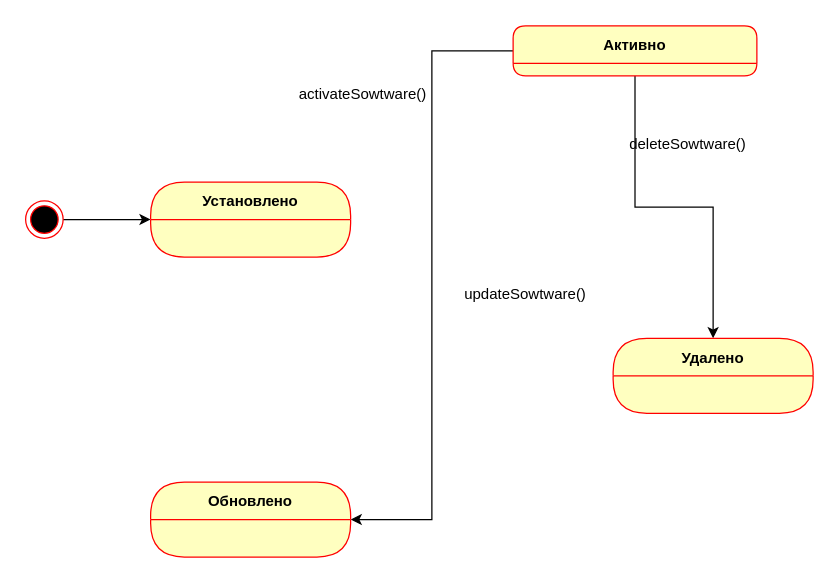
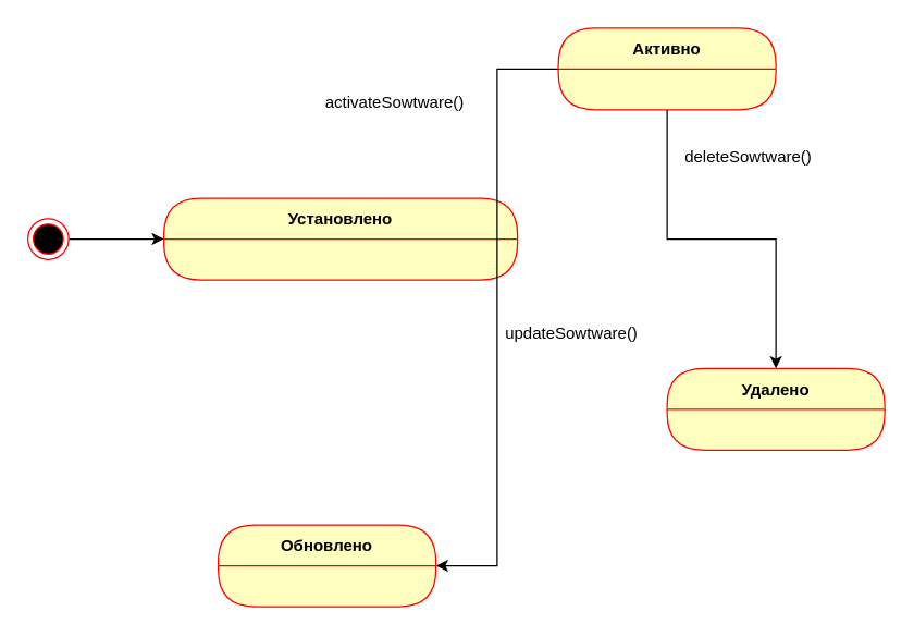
- <mxCell id="7" value="Активно" style="swimlane;fontStyle=1;align=center;verticalAlign=middle;childLayout=stackLayout;horizontal=1;startSize=30;horizontalStack=0;resizeParent=0;resizeLast=1;container=0;fontColor=#000000;collapsible=0;rounded=1;arcSize=30;strokeColor=#ff0000;fillColor=#ffffc0;swimlaneFillColor=#ffffc0;dropTarget=0;" parent="1" vertex="1"><mxGeometry x="410" y="20" width="195" height="40" as="geometry" /></mxCell>
+ <mxCell id="7" value="Активно" style="swimlane;fontStyle=1;align=center;verticalAlign=middle;childLayout=stackLayout;horizontal=1;startSize=30;horizontalStack=0;resizeParent=0;resizeLast=1;container=0;fontColor=#000000;collapsible=0;rounded=1;arcSize=30;strokeColor=#ff0000;fillColor=#ffffc0;swimlaneFillColor=#ffffc0;dropTarget=0;" parent="1" vertex="1"><mxGeometry x="410" y="20" width="160" height="60" as="geometry" /></mxCell>
- <mxCell id="4" value="Установлено" style="swimlane;fontStyle=1;align=center;verticalAlign=middle;childLayout=stackLayout;horizontal=1;startSize=30;horizontalStack=0;resizeParent=0;resizeLast=1;container=0;fontColor=#000000;collapsible=0;rounded=1;arcSize=30;strokeColor=#ff0000;fillColor=#ffffc0;swimlaneFillColor=#ffffc0;dropTarget=0;" parent="1" vertex="1"><mxGeometry x="120" y="145" width="160" height="60" as="geometry" /></mxCell>
+ <mxCell id="4" value="Установлено" style="swimlane;fontStyle=1;align=center;verticalAlign=middle;childLayout=stackLayout;horizontal=1;startSize=30;horizontalStack=0;resizeParent=0;resizeLast=1;container=0;fontColor=#000000;collapsible=0;rounded=1;arcSize=30;strokeColor=#ff0000;fillColor=#ffffc0;swimlaneFillColor=#ffffc0;dropTarget=0;" parent="1" vertex="1"><mxGeometry x="120" y="145" width="260" height="60" as="geometry" /></mxCell>
- <mxCell id="12" value="updateSowtware()" style="text;html=1;align=center;verticalAlign=middle;whiteSpace=wrap;rounded=0;" vertex="1" parent="1"><mxGeometry x="390" y="220" width="60" height="30" as="geometry" /></mxCell>
+ <mxCell id="12" value="updateSowtware()" style="text;html=1;align=center;verticalAlign=middle;whiteSpace=wrap;rounded=0;" vertex="1" parent="1"><mxGeometry x="390" y="230" width="60" height="30" as="geometry" /></mxCell>
- <mxCell id="8" value="Обновлено" style="swimlane;fontStyle=1;align=center;verticalAlign=middle;childLayout=stackLayout;horizontal=1;startSize=30;horizontalStack=0;resizeParent=0;resizeLast=1;container=0;fontColor=#000000;collapsible=0;rounded=1;arcSize=30;strokeColor=#ff0000;fillColor=#ffffc0;swimlaneFillColor=#ffffc0;dropTarget=0;" parent="1" vertex="1"><mxGeometry x="120" y="385" width="160" height="60" as="geometry" /></mxCell>
+ <mxCell id="8" value="Обновлено" style="swimlane;fontStyle=1;align=center;verticalAlign=middle;childLayout=stackLayout;horizontal=1;startSize=30;horizontalStack=0;resizeParent=0;resizeLast=1;container=0;fontColor=#000000;collapsible=0;rounded=1;arcSize=30;strokeColor=#ff0000;fillColor=#ffffc0;swimlaneFillColor=#ffffc0;dropTarget=0;" parent="1" vertex="1"><mxGeometry x="160" y="385" width="160" height="60" as="geometry" /></mxCell>
